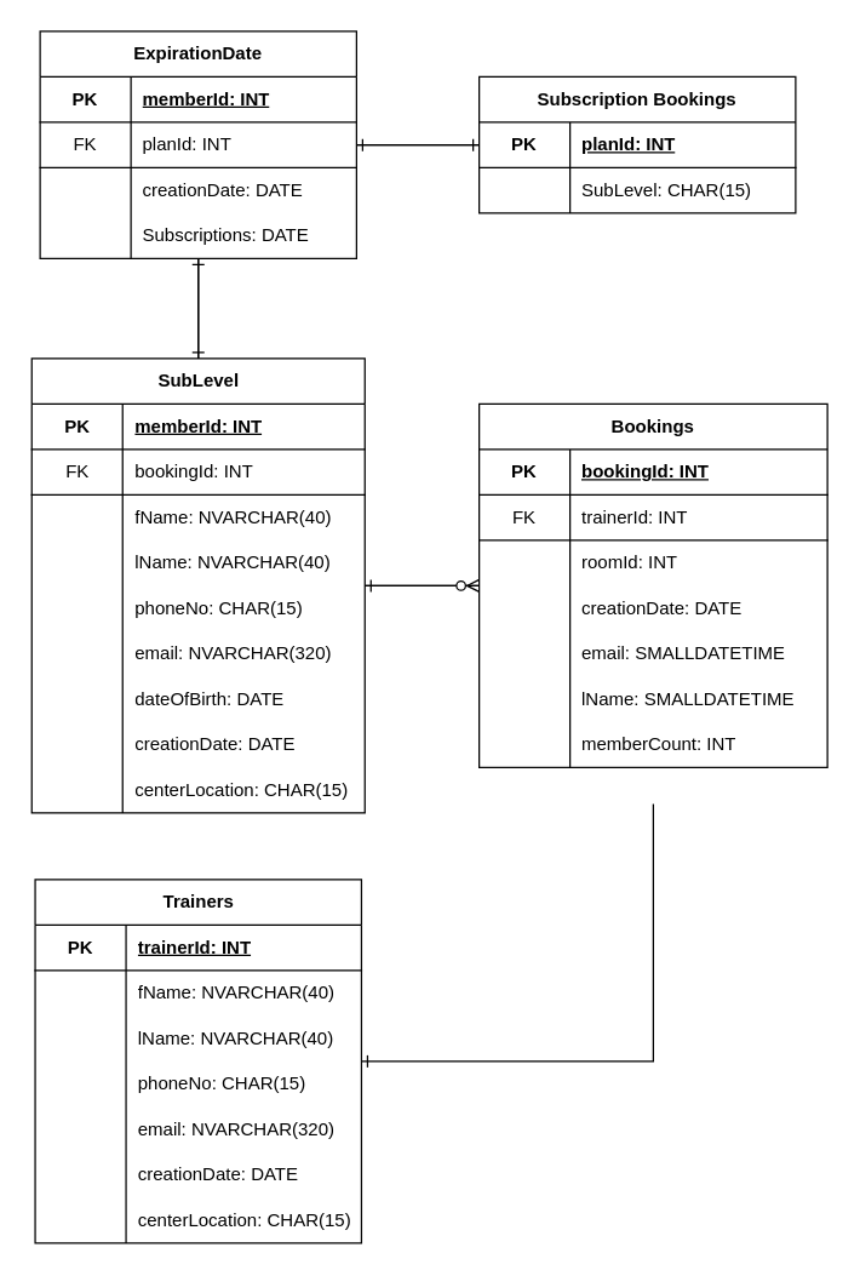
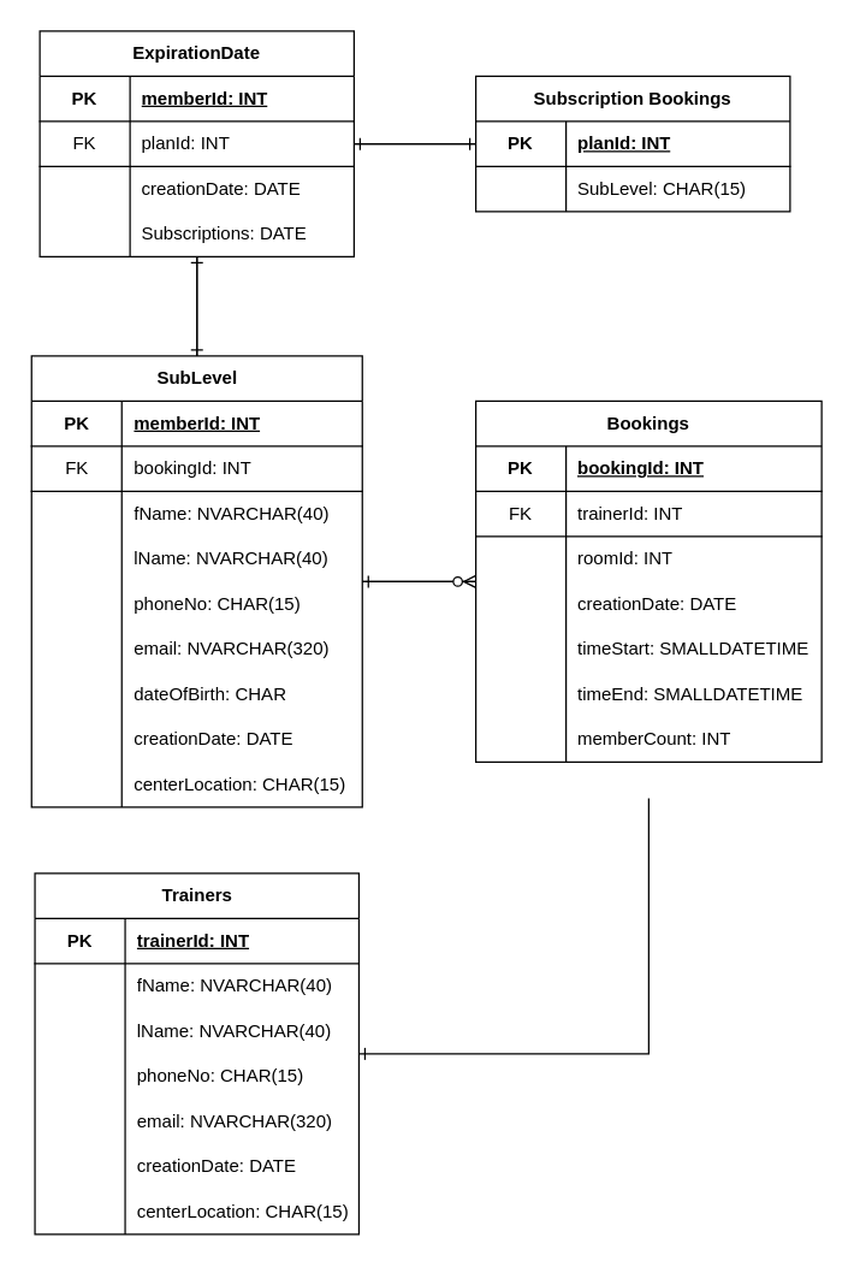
- <mxCell id="45" value="email: SMALLDATETIME" style="shape=partialRectangle;connectable=0;fillColor=none;top=0;left=0;bottom=0;right=0;align=left;spacingLeft=6;overflow=hidden;html=1;whiteSpace=wrap;" vertex="1" parent="43"><mxGeometry x="60" width="170" height="30" as="geometry"><mxRectangle width="170" height="30" as="alternateBounds" /></mxGeometry></mxCell>
+ <mxCell id="45" value="timeStart: SMALLDATETIME" style="shape=partialRectangle;connectable=0;fillColor=none;top=0;left=0;bottom=0;right=0;align=left;spacingLeft=6;overflow=hidden;html=1;whiteSpace=wrap;" vertex="1" parent="43"><mxGeometry x="60" width="170" height="30" as="geometry"><mxRectangle width="170" height="30" as="alternateBounds" /></mxGeometry></mxCell>
- <mxCell id="23" value="dateOfBirth: DATE" style="shape=partialRectangle;connectable=0;fillColor=none;top=0;left=0;bottom=0;right=0;align=left;spacingLeft=6;overflow=hidden;html=1;whiteSpace=wrap;" vertex="1" parent="21"><mxGeometry x="60" width="160" height="30" as="geometry"><mxRectangle width="160" height="30" as="alternateBounds" /></mxGeometry></mxCell>
+ <mxCell id="23" value="dateOfBirth: CHAR" style="shape=partialRectangle;connectable=0;fillColor=none;top=0;left=0;bottom=0;right=0;align=left;spacingLeft=6;overflow=hidden;html=1;whiteSpace=wrap;" vertex="1" parent="21"><mxGeometry x="60" width="160" height="30" as="geometry"><mxRectangle width="160" height="30" as="alternateBounds" /></mxGeometry></mxCell>
- <mxCell id="48" value="lName: SMALLDATETIME" style="shape=partialRectangle;connectable=0;fillColor=none;top=0;left=0;bottom=0;right=0;align=left;spacingLeft=6;overflow=hidden;html=1;whiteSpace=wrap;" vertex="1" parent="46"><mxGeometry x="60" width="170" height="30" as="geometry"><mxRectangle width="170" height="30" as="alternateBounds" /></mxGeometry></mxCell>
+ <mxCell id="48" value="timeEnd: SMALLDATETIME" style="shape=partialRectangle;connectable=0;fillColor=none;top=0;left=0;bottom=0;right=0;align=left;spacingLeft=6;overflow=hidden;html=1;whiteSpace=wrap;" vertex="1" parent="46"><mxGeometry x="60" width="170" height="30" as="geometry"><mxRectangle width="170" height="30" as="alternateBounds" /></mxGeometry></mxCell>
